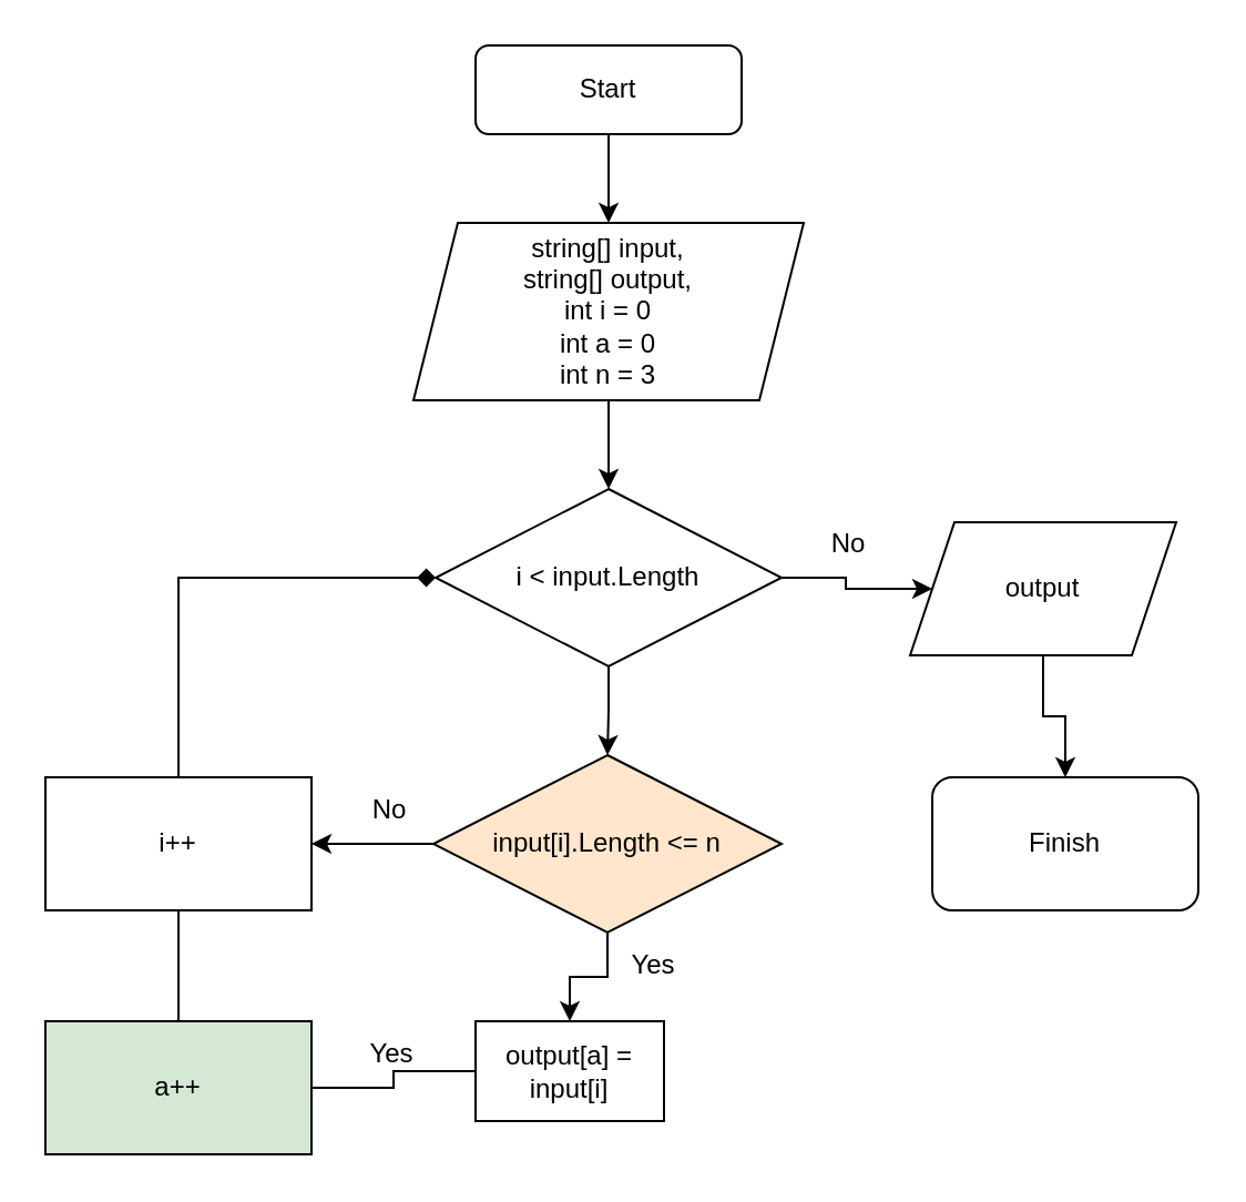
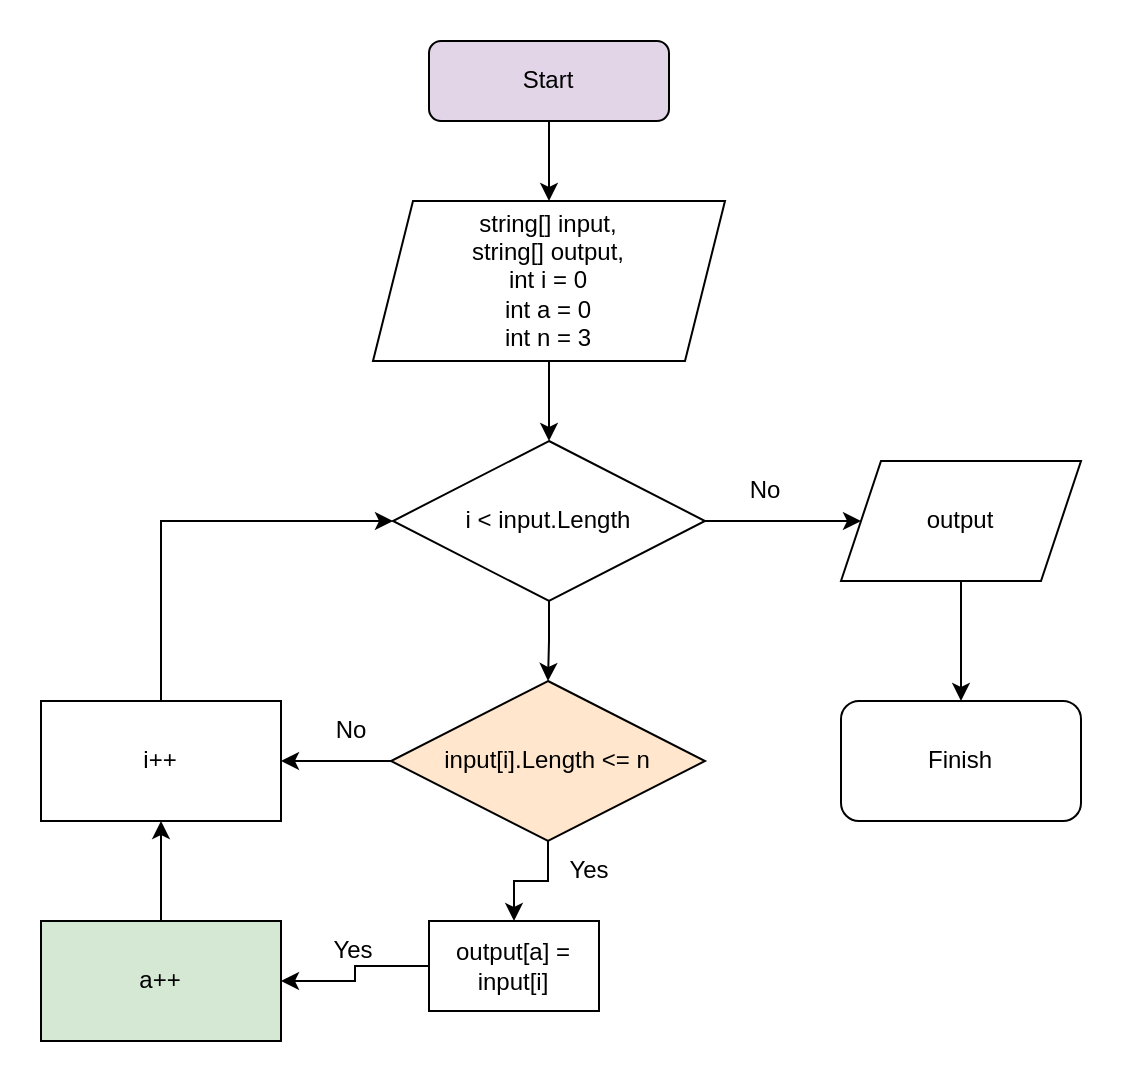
- <mxCell id="3" value="Start" style="rounded=1;whiteSpace=wrap;html=1;" vertex="1" parent="1"><mxGeometry x="214" y="20" width="120" height="40" as="geometry" /></mxCell>
+ <mxCell id="3" value="Start" style="rounded=1;whiteSpace=wrap;html=1;fillColor=#e1d5e7;" vertex="1" parent="1"><mxGeometry x="214" y="20" width="120" height="40" as="geometry" /></mxCell>
- <mxCell id="16" style="edgeStyle=orthogonalEdgeStyle;rounded=0;orthogonalLoop=1;jettySize=auto;html=1;exitX=0.5;exitY=0;exitDx=0;exitDy=0;entryX=0;entryY=0.5;entryDx=0;entryDy=0;endArrow=diamond;" edge="1" parent="1" source="17" target="8"><mxGeometry relative="1" as="geometry" /></mxCell>
+ <mxCell id="16" style="edgeStyle=orthogonalEdgeStyle;rounded=0;orthogonalLoop=1;jettySize=auto;html=1;exitX=0.5;exitY=0;exitDx=0;exitDy=0;entryX=0;entryY=0.5;entryDx=0;entryDy=0;" edge="1" parent="1" source="17" target="8"><mxGeometry relative="1" as="geometry" /></mxCell>
- <mxCell id="10" value="output" style="shape=parallelogram;perimeter=parallelogramPerimeter;whiteSpace=wrap;html=1;fixedSize=1;" vertex="1" parent="1"><mxGeometry x="410" y="235" width="120" height="60" as="geometry" /></mxCell>
+ <mxCell id="10" value="output" style="shape=parallelogram;perimeter=parallelogramPerimeter;whiteSpace=wrap;html=1;fixedSize=1;" vertex="1" parent="1"><mxGeometry x="420" y="230" width="120" height="60" as="geometry" /></mxCell>
- <mxCell id="18" style="edgeStyle=orthogonalEdgeStyle;rounded=0;orthogonalLoop=1;jettySize=auto;html=1;exitX=0.5;exitY=0;exitDx=0;exitDy=0;entryX=0.5;entryY=1;entryDx=0;entryDy=0;endArrow=none;" edge="1" parent="1" source="19" target="17"><mxGeometry relative="1" as="geometry" /></mxCell>
+ <mxCell id="18" style="edgeStyle=orthogonalEdgeStyle;rounded=0;orthogonalLoop=1;jettySize=auto;html=1;exitX=0.5;exitY=0;exitDx=0;exitDy=0;entryX=0.5;entryY=1;entryDx=0;entryDy=0;" edge="1" parent="1" source="19" target="17"><mxGeometry relative="1" as="geometry" /></mxCell>
- <mxCell id="14" style="edgeStyle=orthogonalEdgeStyle;rounded=0;orthogonalLoop=1;jettySize=auto;html=1;exitX=0;exitY=0.5;exitDx=0;exitDy=0;entryX=1;entryY=0.5;entryDx=0;entryDy=0;endArrow=none;" edge="1" parent="1" source="15" target="19"><mxGeometry relative="1" as="geometry" /></mxCell>
+ <mxCell id="14" style="edgeStyle=orthogonalEdgeStyle;rounded=0;orthogonalLoop=1;jettySize=auto;html=1;exitX=0;exitY=0.5;exitDx=0;exitDy=0;entryX=1;entryY=0.5;entryDx=0;entryDy=0;" edge="1" parent="1" source="15" target="19"><mxGeometry relative="1" as="geometry" /></mxCell>
